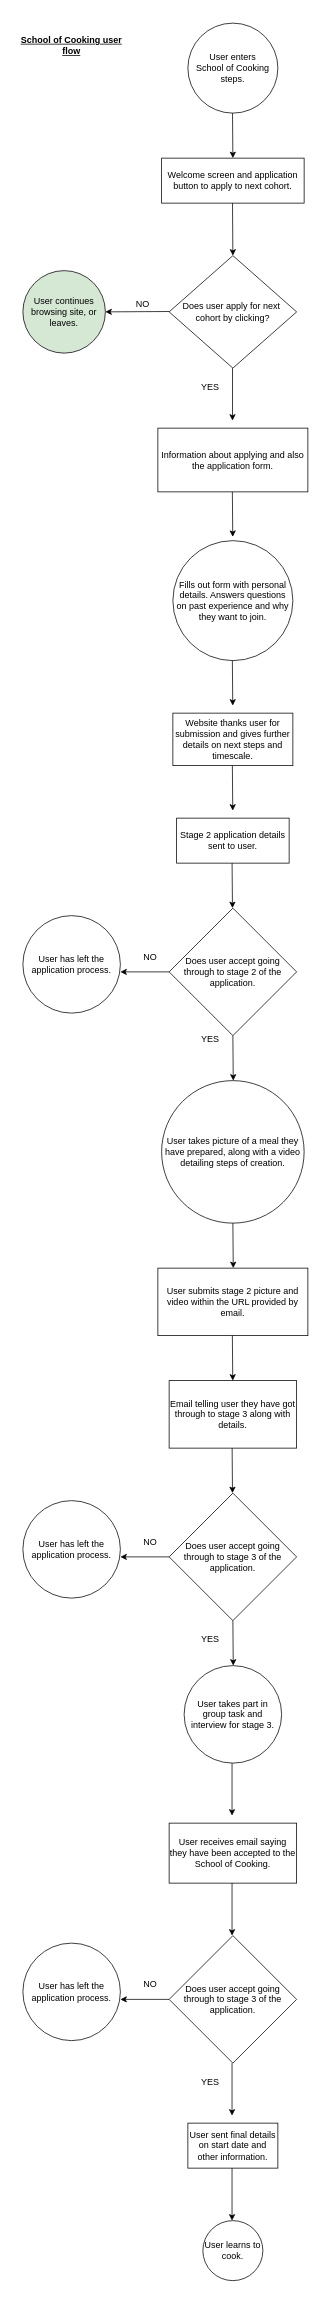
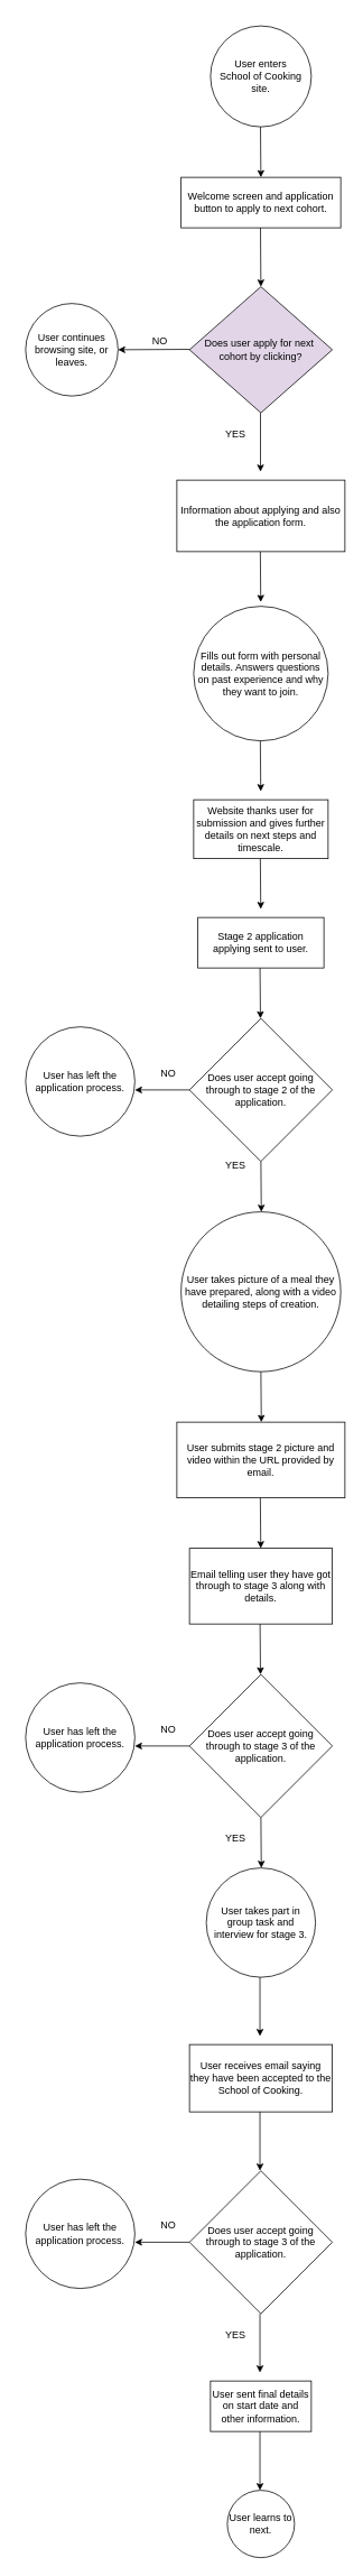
- <mxCell id="51" value="&lt;b&gt;&lt;u&gt;School of Cooking user flow&lt;/u&gt;&lt;/b&gt;" style="text;html=1;strokeColor=none;fillColor=none;align=center;verticalAlign=middle;whiteSpace=wrap;rounded=0;" vertex="1" parent="1"><mxGeometry x="20" y="20" width="150" height="80" as="geometry" /></mxCell>
- <mxCell id="2" value="User enters&lt;br&gt;School of Cooking&lt;br&gt;steps." style="ellipse;whiteSpace=wrap;html=1;aspect=fixed;" vertex="1" parent="1"><mxGeometry x="250" y="30" width="120" height="120" as="geometry" /></mxCell>
+ <mxCell id="2" value="User enters&lt;br&gt;School of Cooking&lt;br&gt;site." style="ellipse;whiteSpace=wrap;html=1;aspect=fixed;" vertex="1" parent="1"><mxGeometry x="250" y="30" width="120" height="120" as="geometry" /></mxCell>
- <mxCell id="10" value="User continues browsing site, or leaves." style="ellipse;whiteSpace=wrap;html=1;aspect=fixed;fillColor=#d5e8d4;" vertex="1" parent="1"><mxGeometry x="30" y="360" width="110" height="110" as="geometry" /></mxCell>
+ <mxCell id="10" value="User continues browsing site, or leaves." style="ellipse;whiteSpace=wrap;html=1;aspect=fixed;" vertex="1" parent="1"><mxGeometry x="30" y="360" width="110" height="110" as="geometry" /></mxCell>
- <mxCell id="6" value="Does user apply for next&amp;nbsp;&lt;br&gt;cohort by clicking?" style="rhombus;whiteSpace=wrap;html=1;" vertex="1" parent="1"><mxGeometry x="225" y="340" width="170" height="150" as="geometry" /></mxCell>
+ <mxCell id="6" value="Does user apply for next&amp;nbsp;&lt;br&gt;cohort by clicking?" style="rhombus;whiteSpace=wrap;html=1;fillColor=#e1d5e7;" vertex="1" parent="1"><mxGeometry x="225" y="340" width="170" height="150" as="geometry" /></mxCell>
- <mxCell id="18" value="Stage 2 application details sent to user." style="rounded=0;whiteSpace=wrap;html=1;" vertex="1" parent="1"><mxGeometry x="235" y="1090" width="150" height="60" as="geometry" /></mxCell>
+ <mxCell id="18" value="Stage 2 application applying sent to user." style="rounded=0;whiteSpace=wrap;html=1;" vertex="1" parent="1"><mxGeometry x="235" y="1090" width="150" height="60" as="geometry" /></mxCell>
- <mxCell id="48" value="User learns to cook." style="ellipse;whiteSpace=wrap;html=1;aspect=fixed;" vertex="1" parent="1"><mxGeometry x="270" y="2960" width="80" height="80" as="geometry" /></mxCell>
+ <mxCell id="48" value="User learns to next." style="ellipse;whiteSpace=wrap;html=1;aspect=fixed;" vertex="1" parent="1"><mxGeometry x="270" y="2960" width="80" height="80" as="geometry" /></mxCell>
